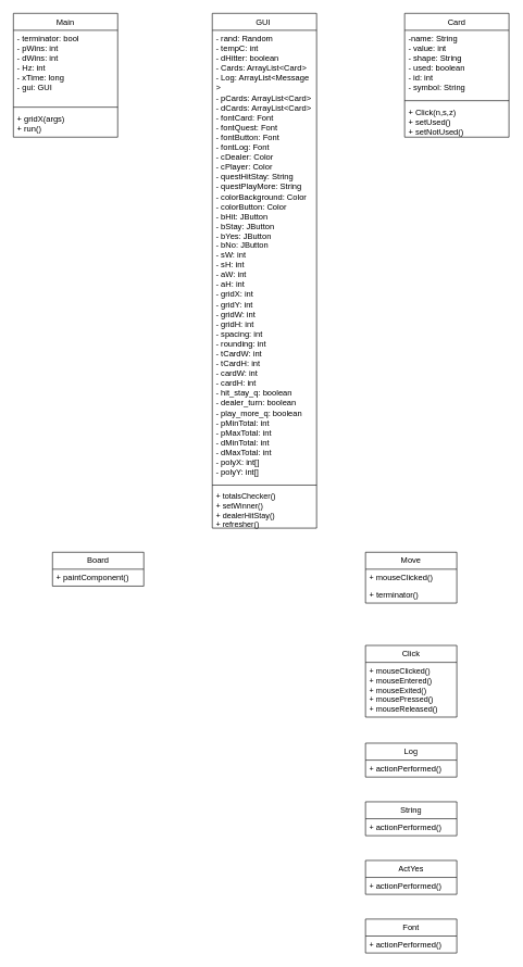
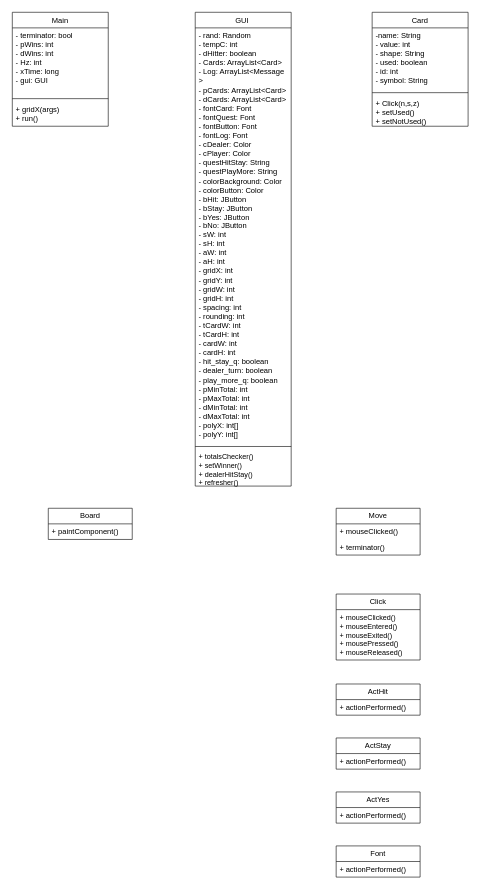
- <mxCell id="21" value="&lt;pre style=&quot;font-family: var(--ds-font-family-code); overflow: auto; padding: calc(var(--ds-md-zoom)*8px)calc(var(--ds-md-zoom)*12px); text-wrap-mode: wrap; word-break: break-all; font-size: 12.573px; text-align: start; margin-top: 0px !important; margin-bottom: 0px !important;&quot;&gt;Log&lt;/pre&gt;" style="swimlane;fontStyle=0;childLayout=stackLayout;horizontal=1;startSize=26;fillColor=none;horizontalStack=0;resizeParent=1;resizeParentMax=0;resizeLast=0;collapsible=1;marginBottom=0;whiteSpace=wrap;html=1;" vertex="1" parent="1"><mxGeometry x="560" y="1140" width="140" height="52" as="geometry" /></mxCell>
+ <mxCell id="21" value="&lt;pre style=&quot;font-family: var(--ds-font-family-code); overflow: auto; padding: calc(var(--ds-md-zoom)*8px)calc(var(--ds-md-zoom)*12px); text-wrap-mode: wrap; word-break: break-all; font-size: 12.573px; text-align: start; margin-top: 0px !important; margin-bottom: 0px !important;&quot;&gt;ActHit&lt;/pre&gt;" style="swimlane;fontStyle=0;childLayout=stackLayout;horizontal=1;startSize=26;fillColor=none;horizontalStack=0;resizeParent=1;resizeParentMax=0;resizeLast=0;collapsible=1;marginBottom=0;whiteSpace=wrap;html=1;" vertex="1" parent="1"><mxGeometry x="560" y="1140" width="140" height="52" as="geometry" /></mxCell>
- <mxCell id="23" value="&lt;pre style=&quot;font-family: var(--ds-font-family-code); overflow: auto; padding: calc(var(--ds-md-zoom)*8px)calc(var(--ds-md-zoom)*12px); text-wrap-mode: wrap; word-break: break-all; font-size: 12.573px; text-align: start; margin-top: 0px !important; margin-bottom: 0px !important;&quot;&gt;String&lt;/pre&gt;" style="swimlane;fontStyle=0;childLayout=stackLayout;horizontal=1;startSize=26;fillColor=none;horizontalStack=0;resizeParent=1;resizeParentMax=0;resizeLast=0;collapsible=1;marginBottom=0;whiteSpace=wrap;html=1;" vertex="1" parent="1"><mxGeometry x="560" y="1230" width="140" height="52" as="geometry" /></mxCell>
+ <mxCell id="23" value="&lt;pre style=&quot;font-family: var(--ds-font-family-code); overflow: auto; padding: calc(var(--ds-md-zoom)*8px)calc(var(--ds-md-zoom)*12px); text-wrap-mode: wrap; word-break: break-all; font-size: 12.573px; text-align: start; margin-top: 0px !important; margin-bottom: 0px !important;&quot;&gt;ActStay&lt;/pre&gt;" style="swimlane;fontStyle=0;childLayout=stackLayout;horizontal=1;startSize=26;fillColor=none;horizontalStack=0;resizeParent=1;resizeParentMax=0;resizeLast=0;collapsible=1;marginBottom=0;whiteSpace=wrap;html=1;" vertex="1" parent="1"><mxGeometry x="560" y="1230" width="140" height="52" as="geometry" /></mxCell>
